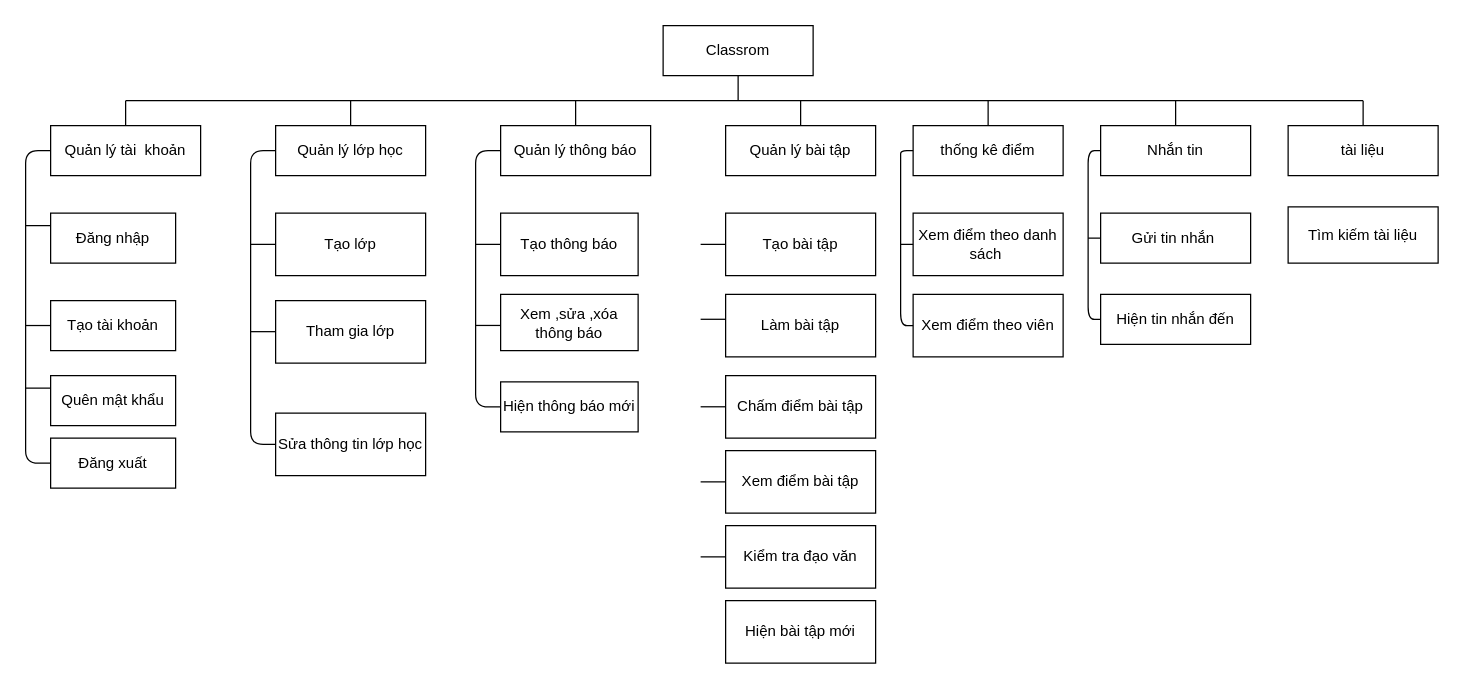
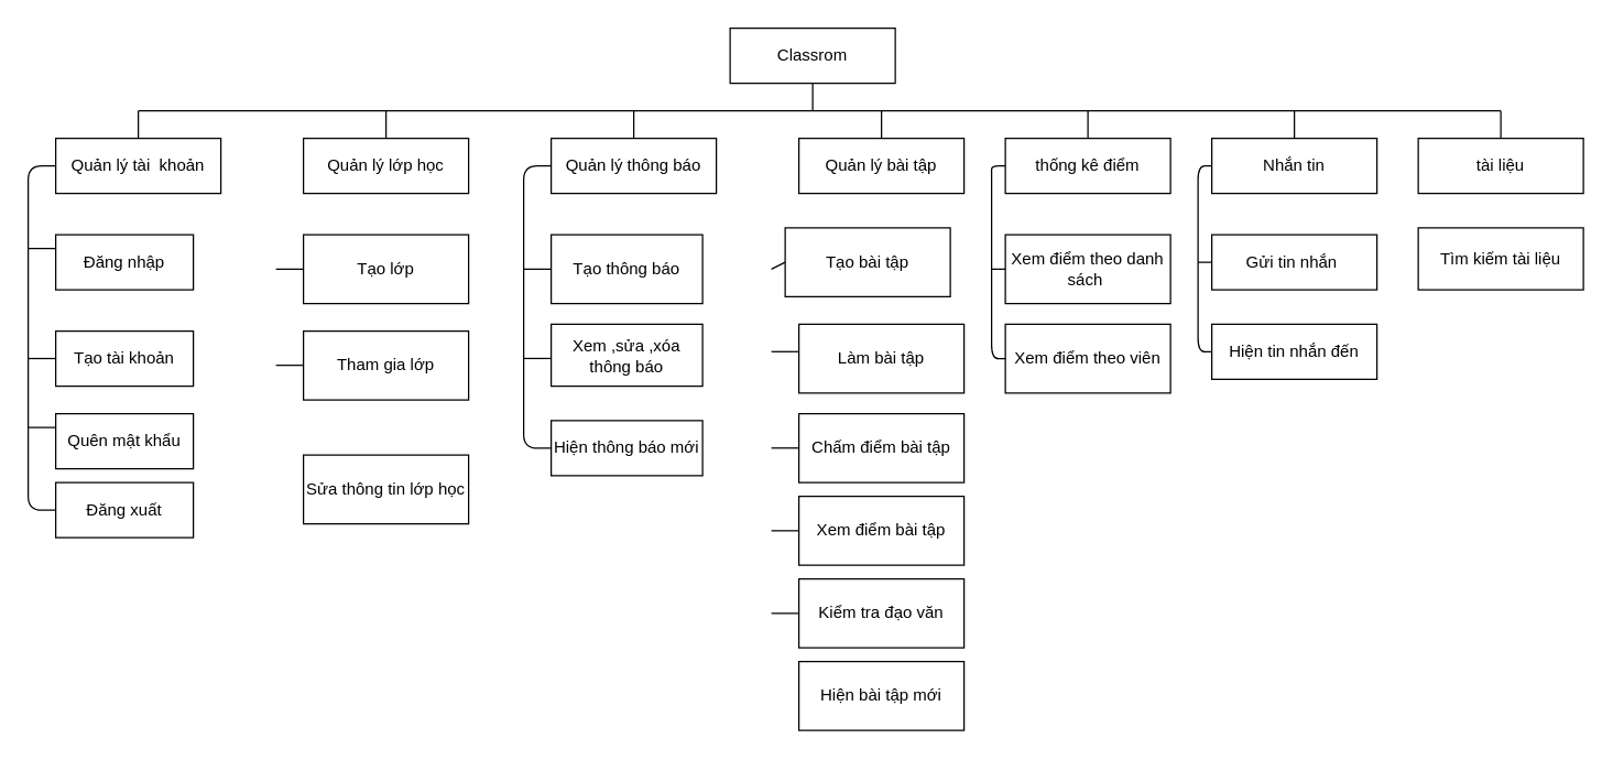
- <mxCell id="27" value="Tạo bài tập" style="rounded=0;whiteSpace=wrap;html=1;" parent="1" vertex="1"><mxGeometry x="580" y="170" width="120" height="50" as="geometry" /></mxCell>
+ <mxCell id="27" value="Tạo bài tập" style="rounded=0;whiteSpace=wrap;html=1;" parent="1" vertex="1"><mxGeometry x="570" y="165" width="120" height="50" as="geometry" /></mxCell>
- <mxCell id="40" value="" style="endArrow=none;html=1;entryX=0;entryY=0.5;entryDx=0;entryDy=0;exitX=0;exitY=0.5;exitDx=0;exitDy=0;" parent="1" source="51" target="4" edge="1"><mxGeometry width="50" height="50" relative="1" as="geometry"><mxPoint x="210" y="230" as="sourcePoint" /><mxPoint x="260" y="180" as="targetPoint" /><Array as="points"><mxPoint x="200" y="355" /><mxPoint x="200" y="120" /></Array></mxGeometry></mxCell>
